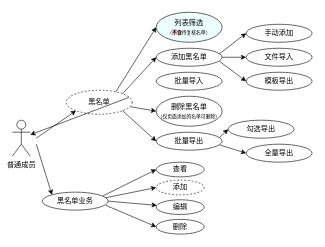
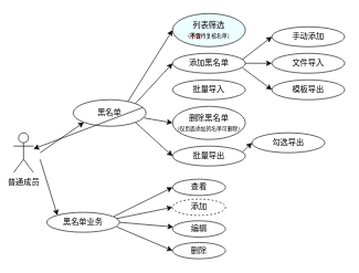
- <mxCell id="3" value="黑名单" style="ellipse;whiteSpace=wrap;html=1;dashed=1;" parent="1" vertex="1"><mxGeometry x="110" y="150" width="110" height="40" as="geometry" /></mxCell>
+ <mxCell id="3" value="黑名单" style="ellipse;whiteSpace=wrap;html=1;" parent="1" vertex="1"><mxGeometry x="110" y="150" width="110" height="40" as="geometry" /></mxCell>
- <mxCell id="21" value="" style="endArrow=classic;html=1;rounded=0;fontSize=8;exitX=0.962;exitY=0.71;exitDx=0;exitDy=0;entryX=0;entryY=0.5;entryDx=0;entryDy=0;exitPerimeter=0;" parent="1" source="10" target="12" edge="1"><mxGeometry width="50" height="50" relative="1" as="geometry"><mxPoint x="375.27" y="239.45" as="sourcePoint" /><mxPoint x="420" y="225" as="targetPoint" /></mxGeometry></mxCell>
- <mxCell id="12" value="全量导出" style="ellipse;whiteSpace=wrap;html=1;" parent="1" vertex="1"><mxGeometry x="410" y="240" width="110" height="30" as="geometry" /></mxCell>
